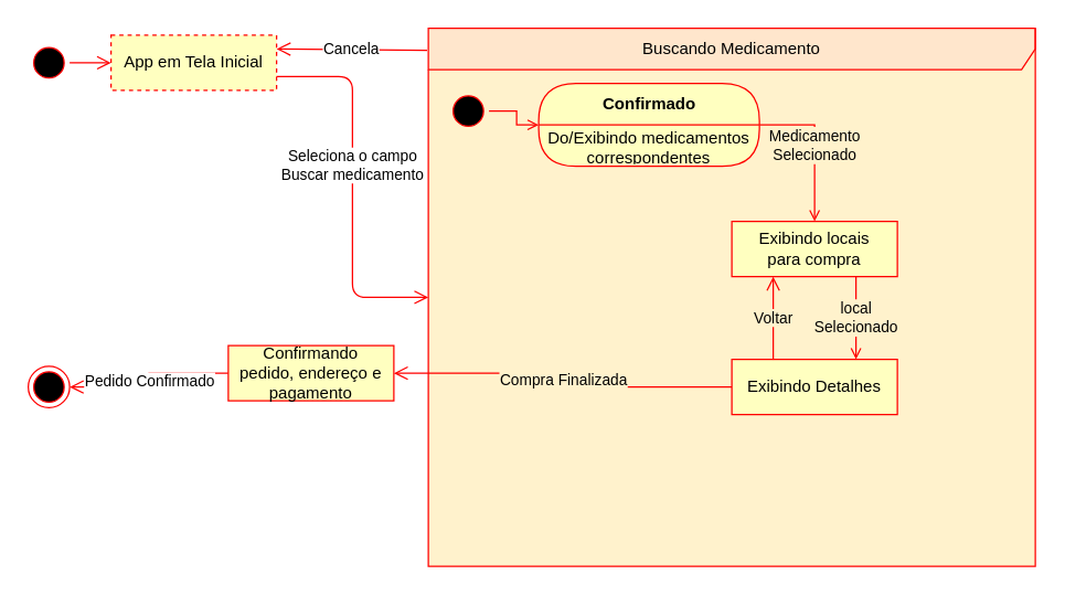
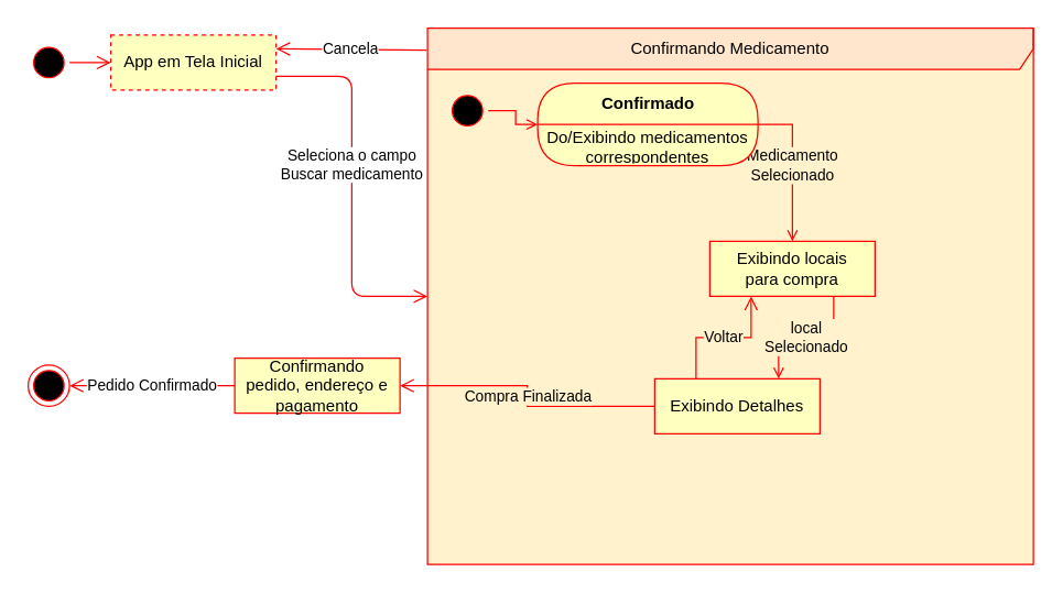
- <mxCell id="3" value="Buscando Medicamento" style="shape=umlFrame;whiteSpace=wrap;html=1;width=440;height=30;shadow=0;comic=0;strokeColor=#FF0000;swimlaneFillColor=#FFF2CC;fillColor=#ffe6cc;gradientColor=none;" vertex="1" parent="1"><mxGeometry x="310" y="20" width="440" height="390" as="geometry" /></mxCell>
+ <mxCell id="3" value="Confirmando Medicamento" style="shape=umlFrame;whiteSpace=wrap;html=1;width=440;height=30;shadow=0;comic=0;strokeColor=#FF0000;swimlaneFillColor=#FFF2CC;fillColor=#ffe6cc;gradientColor=none;" vertex="1" parent="1"><mxGeometry x="310" y="20" width="440" height="390" as="geometry" /></mxCell>
- <mxCell id="10" value="Exibindo locais&lt;div&gt;para compra&lt;/div&gt;" style="rounded=1;whiteSpace=wrap;html=1;arcSize=0;fillColor=#ffffc0;strokeColor=#ff0000;" vertex="1" parent="1"><mxGeometry x="530" y="160" width="120" height="40" as="geometry" /></mxCell>
+ <mxCell id="10" value="Exibindo locais&lt;div&gt;para compra&lt;/div&gt;" style="rounded=1;whiteSpace=wrap;html=1;arcSize=0;fillColor=#ffffc0;strokeColor=#ff0000;" vertex="1" parent="1"><mxGeometry x="515" y="175" width="120" height="40" as="geometry" /></mxCell>
- <mxCell id="20" value="Confirmando pedido,&amp;nbsp;&lt;span&gt;endereço e pagamento&lt;/span&gt;" style="rounded=1;whiteSpace=wrap;html=1;arcSize=0;fillColor=#ffffc0;strokeColor=#ff0000;" vertex="1" parent="1"><mxGeometry x="165" y="250" width="120" height="40" as="geometry" /></mxCell>
+ <mxCell id="20" value="Confirmando pedido,&amp;nbsp;&lt;span&gt;endereço e pagamento&lt;/span&gt;" style="rounded=1;whiteSpace=wrap;html=1;arcSize=0;fillColor=#ffffc0;strokeColor=#ff0000;" vertex="1" parent="1"><mxGeometry x="170" y="260" width="120" height="40" as="geometry" /></mxCell>
- <mxCell id="17" value="Exibindo Detalhes" style="rounded=1;whiteSpace=wrap;html=1;arcSize=0;fillColor=#ffffc0;strokeColor=#ff0000;" vertex="1" parent="1"><mxGeometry x="530" y="260" width="120" height="40" as="geometry" /></mxCell>
+ <mxCell id="17" value="Exibindo Detalhes" style="rounded=1;whiteSpace=wrap;html=1;arcSize=0;fillColor=#ffffc0;strokeColor=#ff0000;" vertex="1" parent="1"><mxGeometry x="475" y="275" width="120" height="40" as="geometry" /></mxCell>
